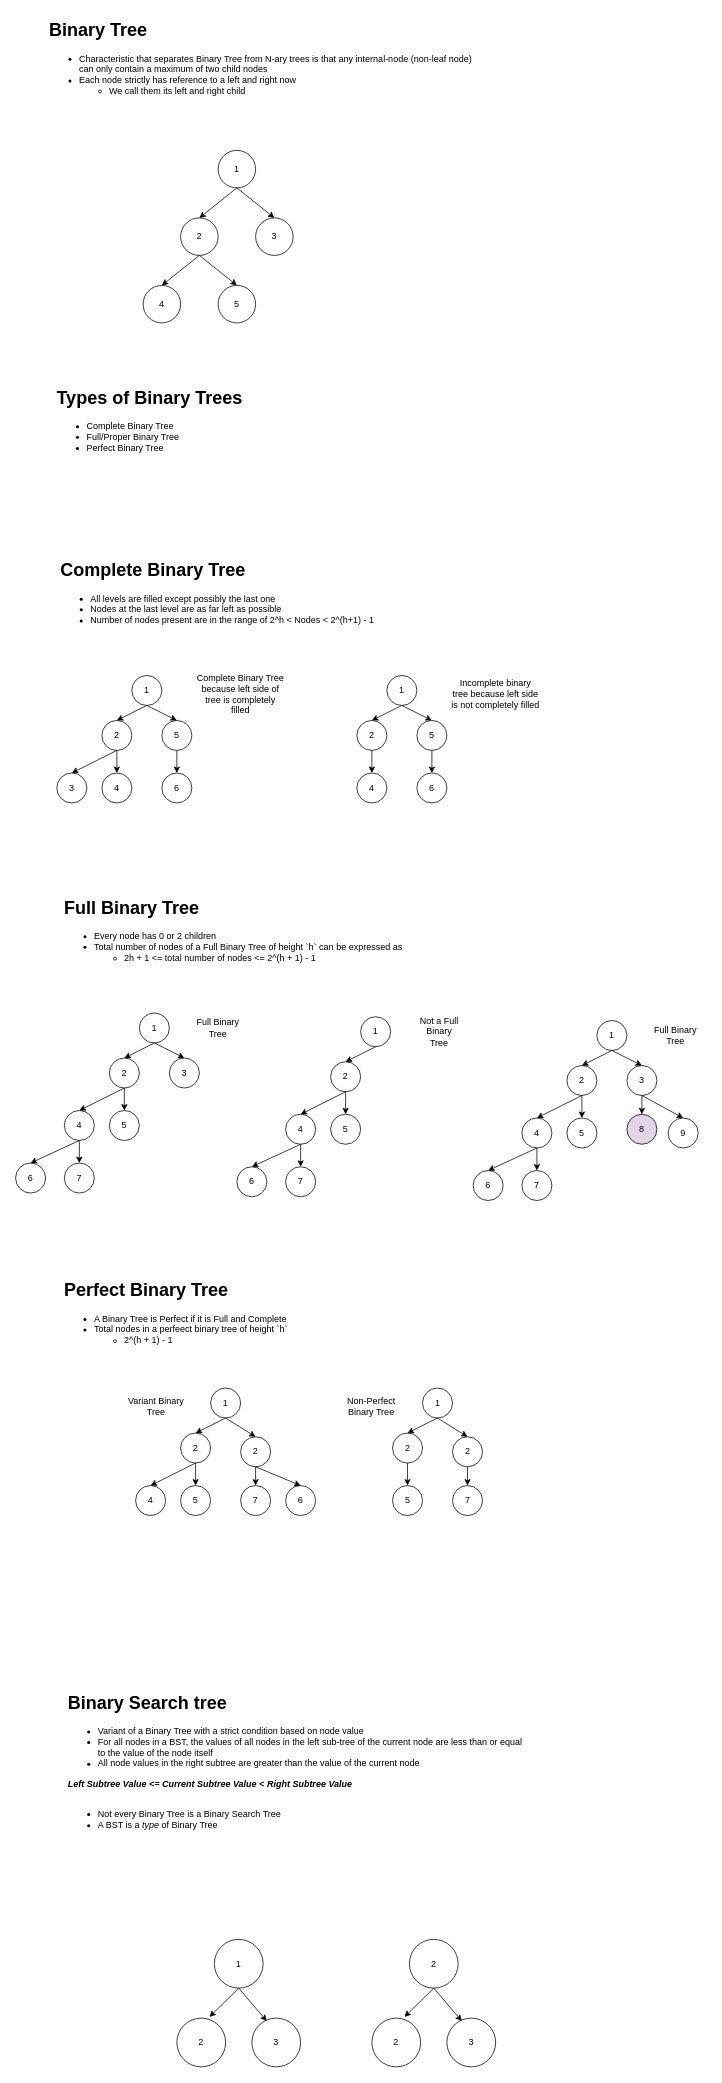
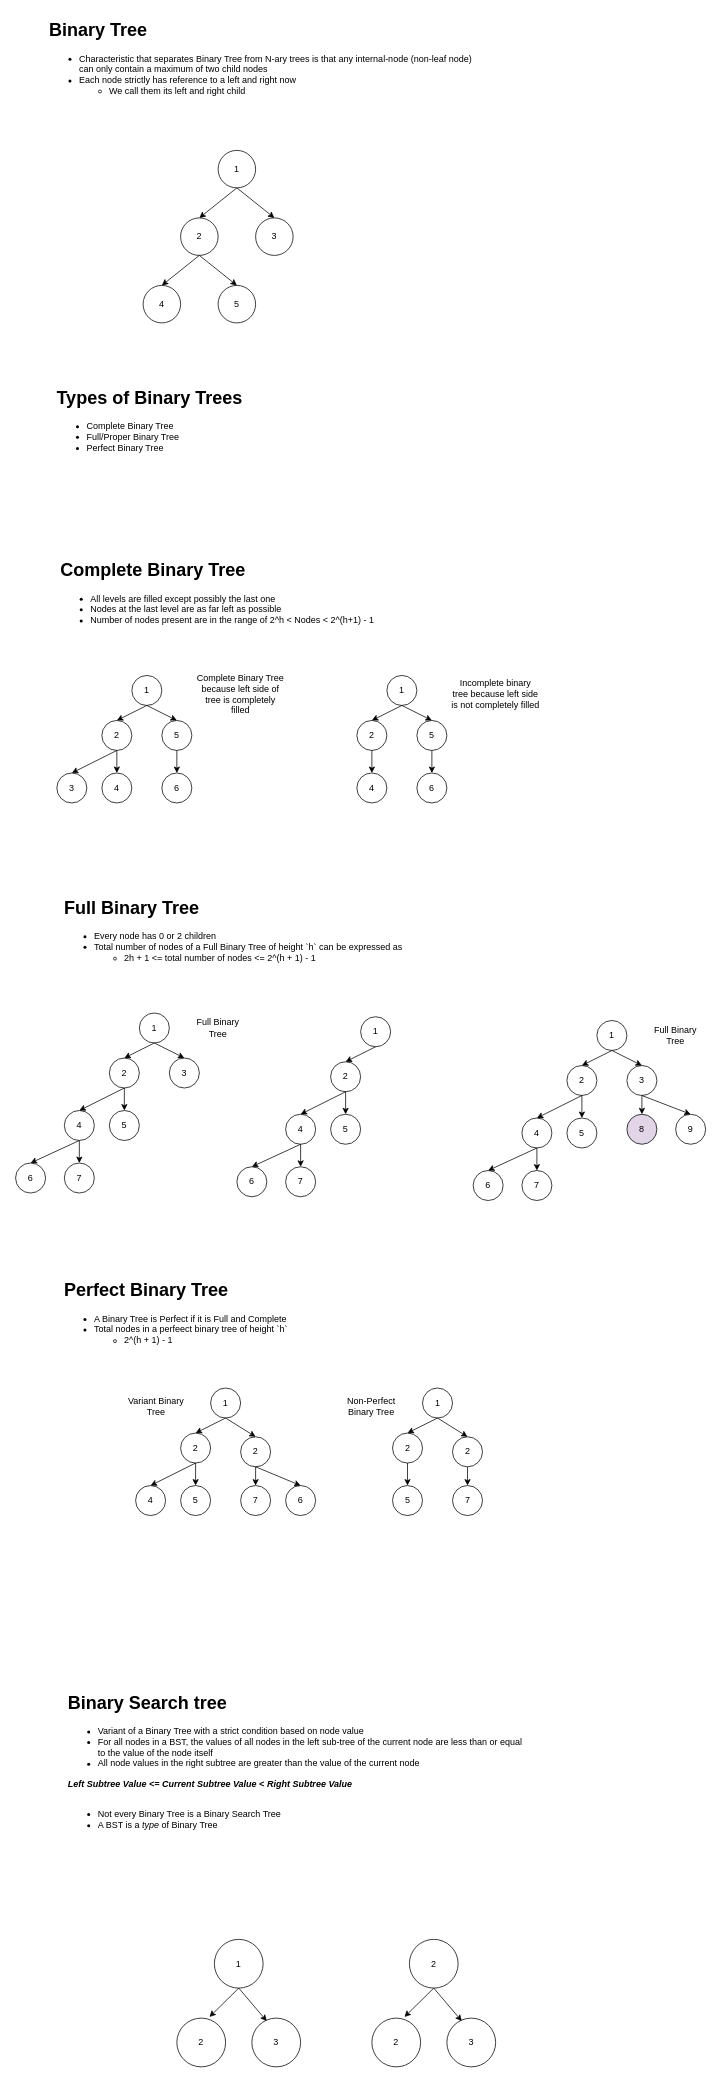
- <mxCell id="73" value="Not a Full Binary Tree" style="text;html=1;strokeColor=none;fillColor=none;align=center;verticalAlign=middle;whiteSpace=wrap;rounded=0;" vertex="1" parent="1"><mxGeometry x="555" y="1360" width="60" height="30" as="geometry" /></mxCell>
- <mxCell id="89" value="9" style="ellipse;whiteSpace=wrap;html=1;aspect=fixed;" vertex="1" parent="1"><mxGeometry x="890" y="1490" width="40" height="40" as="geometry" /></mxCell>
+ <mxCell id="89" value="9" style="ellipse;whiteSpace=wrap;html=1;aspect=fixed;" vertex="1" parent="1"><mxGeometry x="900" y="1485" width="40" height="40" as="geometry" /></mxCell>
